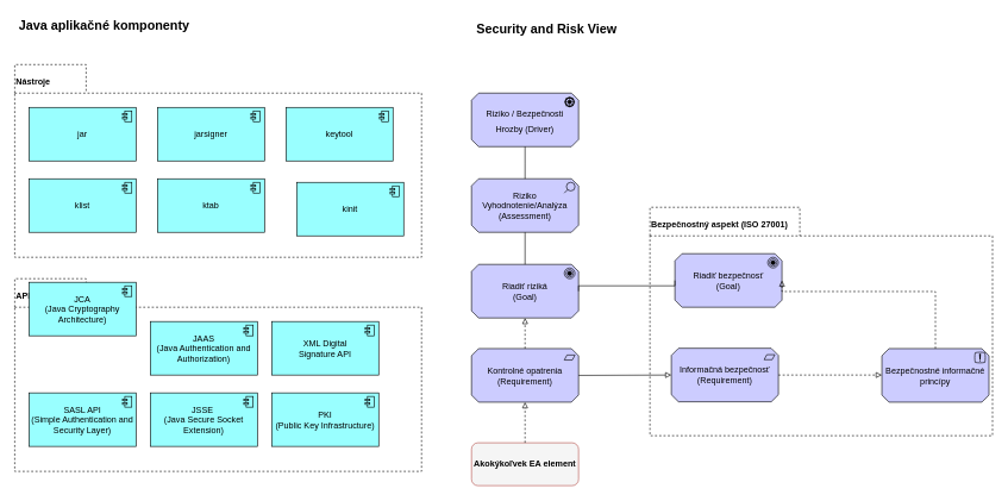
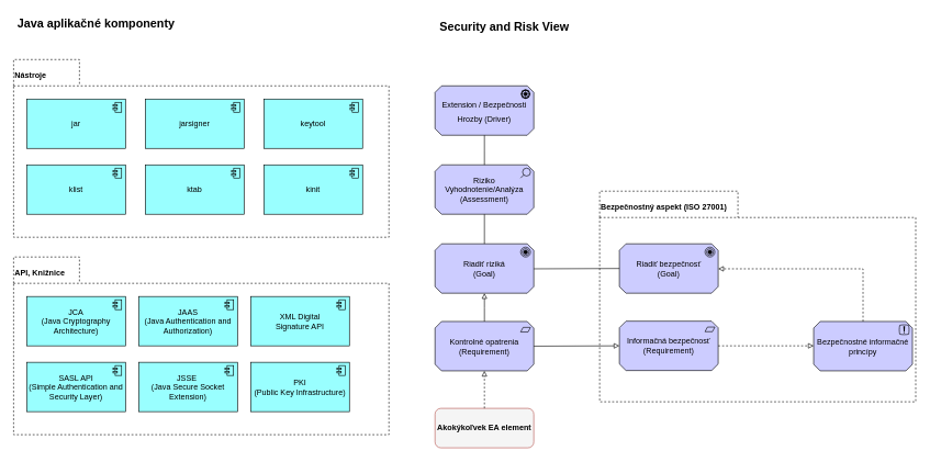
- <mxCell id="18" value="&lt;font style=&quot;font-size: 12px&quot;&gt;Riziko / Bezpečnosti&lt;br&gt;Hrozby (Driver)&lt;br&gt;&lt;/font&gt;" style="html=1;outlineConnect=0;whiteSpace=wrap;fillColor=#CCCCFF;shape=mxgraph.archimate3.application;appType=driver;archiType=oct;fontSize=18;" vertex="1" parent="1"><mxGeometry x="660" y="130" width="150" height="75" as="geometry" /></mxCell>
+ <mxCell id="18" value="&lt;font style=&quot;font-size: 12px&quot;&gt;Extension / Bezpečnosti&lt;br&gt;Hrozby (Driver)&lt;br&gt;&lt;/font&gt;" style="html=1;outlineConnect=0;whiteSpace=wrap;fillColor=#CCCCFF;shape=mxgraph.archimate3.application;appType=driver;archiType=oct;fontSize=18;" vertex="1" parent="1"><mxGeometry x="660" y="130" width="150" height="75" as="geometry" /></mxCell>
- <mxCell id="8" value="kinit" style="html=1;outlineConnect=0;whiteSpace=wrap;fillColor=#99ffff;shape=mxgraph.archimate3.application;appType=comp;archiType=square;" vertex="1" parent="1"><mxGeometry x="415" y="255" width="150" height="75" as="geometry" /></mxCell>
+ <mxCell id="8" value="kinit" style="html=1;outlineConnect=0;whiteSpace=wrap;fillColor=#99ffff;shape=mxgraph.archimate3.application;appType=comp;archiType=square;" vertex="1" parent="1"><mxGeometry x="400" y="250" width="150" height="75" as="geometry" /></mxCell>
- <mxCell id="21" value="Riadiť bezpečnosť&lt;br&gt;(Goal)" style="html=1;outlineConnect=0;whiteSpace=wrap;fillColor=#CCCCFF;shape=mxgraph.archimate3.application;appType=goal;archiType=oct;fontSize=12;" vertex="1" parent="1"><mxGeometry x="945" y="355" width="150" height="75" as="geometry" /></mxCell>
+ <mxCell id="21" value="Riadiť bezpečnosť&lt;br&gt;(Goal)" style="html=1;outlineConnect=0;whiteSpace=wrap;fillColor=#CCCCFF;shape=mxgraph.archimate3.application;appType=goal;archiType=oct;fontSize=12;" vertex="1" parent="1"><mxGeometry x="940" y="370" width="150" height="75" as="geometry" /></mxCell>
- <mxCell id="11" value="JCA &lt;br&gt;(Java Cryptography Architecture)" style="html=1;outlineConnect=0;whiteSpace=wrap;fillColor=#99ffff;shape=mxgraph.archimate3.application;appType=comp;archiType=square;" vertex="1" parent="1"><mxGeometry x="40" y="395" width="150" height="75" as="geometry" /></mxCell>
+ <mxCell id="11" value="JCA &lt;br&gt;(Java Cryptography Architecture)" style="html=1;outlineConnect=0;whiteSpace=wrap;fillColor=#99ffff;shape=mxgraph.archimate3.application;appType=comp;archiType=square;" vertex="1" parent="1"><mxGeometry x="40" y="450" width="150" height="75" as="geometry" /></mxCell>
- <mxCell id="29" value="" style="edgeStyle=elbowEdgeStyle;html=1;endArrow=block;elbow=vertical;endFill=0;dashed=1;rounded=0;fontSize=12;entryX=0.5;entryY=1;entryDx=0;entryDy=0;entryPerimeter=0;exitX=0.5;exitY=0;exitDx=0;exitDy=0;exitPerimeter=0;" edge="1" parent="1" source="22" target="20"><mxGeometry width="160" relative="1" as="geometry"><mxPoint x="630" y="630" as="sourcePoint" /><mxPoint x="790" y="630" as="targetPoint" /></mxGeometry></mxCell>
+ <mxCell id="29" value="" style="edgeStyle=elbowEdgeStyle;html=1;endArrow=block;elbow=vertical;endFill=0;dashed=0;rounded=0;fontSize=12;entryX=0.5;entryY=1;entryDx=0;entryDy=0;entryPerimeter=0;exitX=0.5;exitY=0;exitDx=0;exitDy=0;exitPerimeter=0;" edge="1" parent="1" source="22" target="20"><mxGeometry width="160" relative="1" as="geometry"><mxPoint x="630" y="630" as="sourcePoint" /><mxPoint x="790" y="630" as="targetPoint" /></mxGeometry></mxCell>
